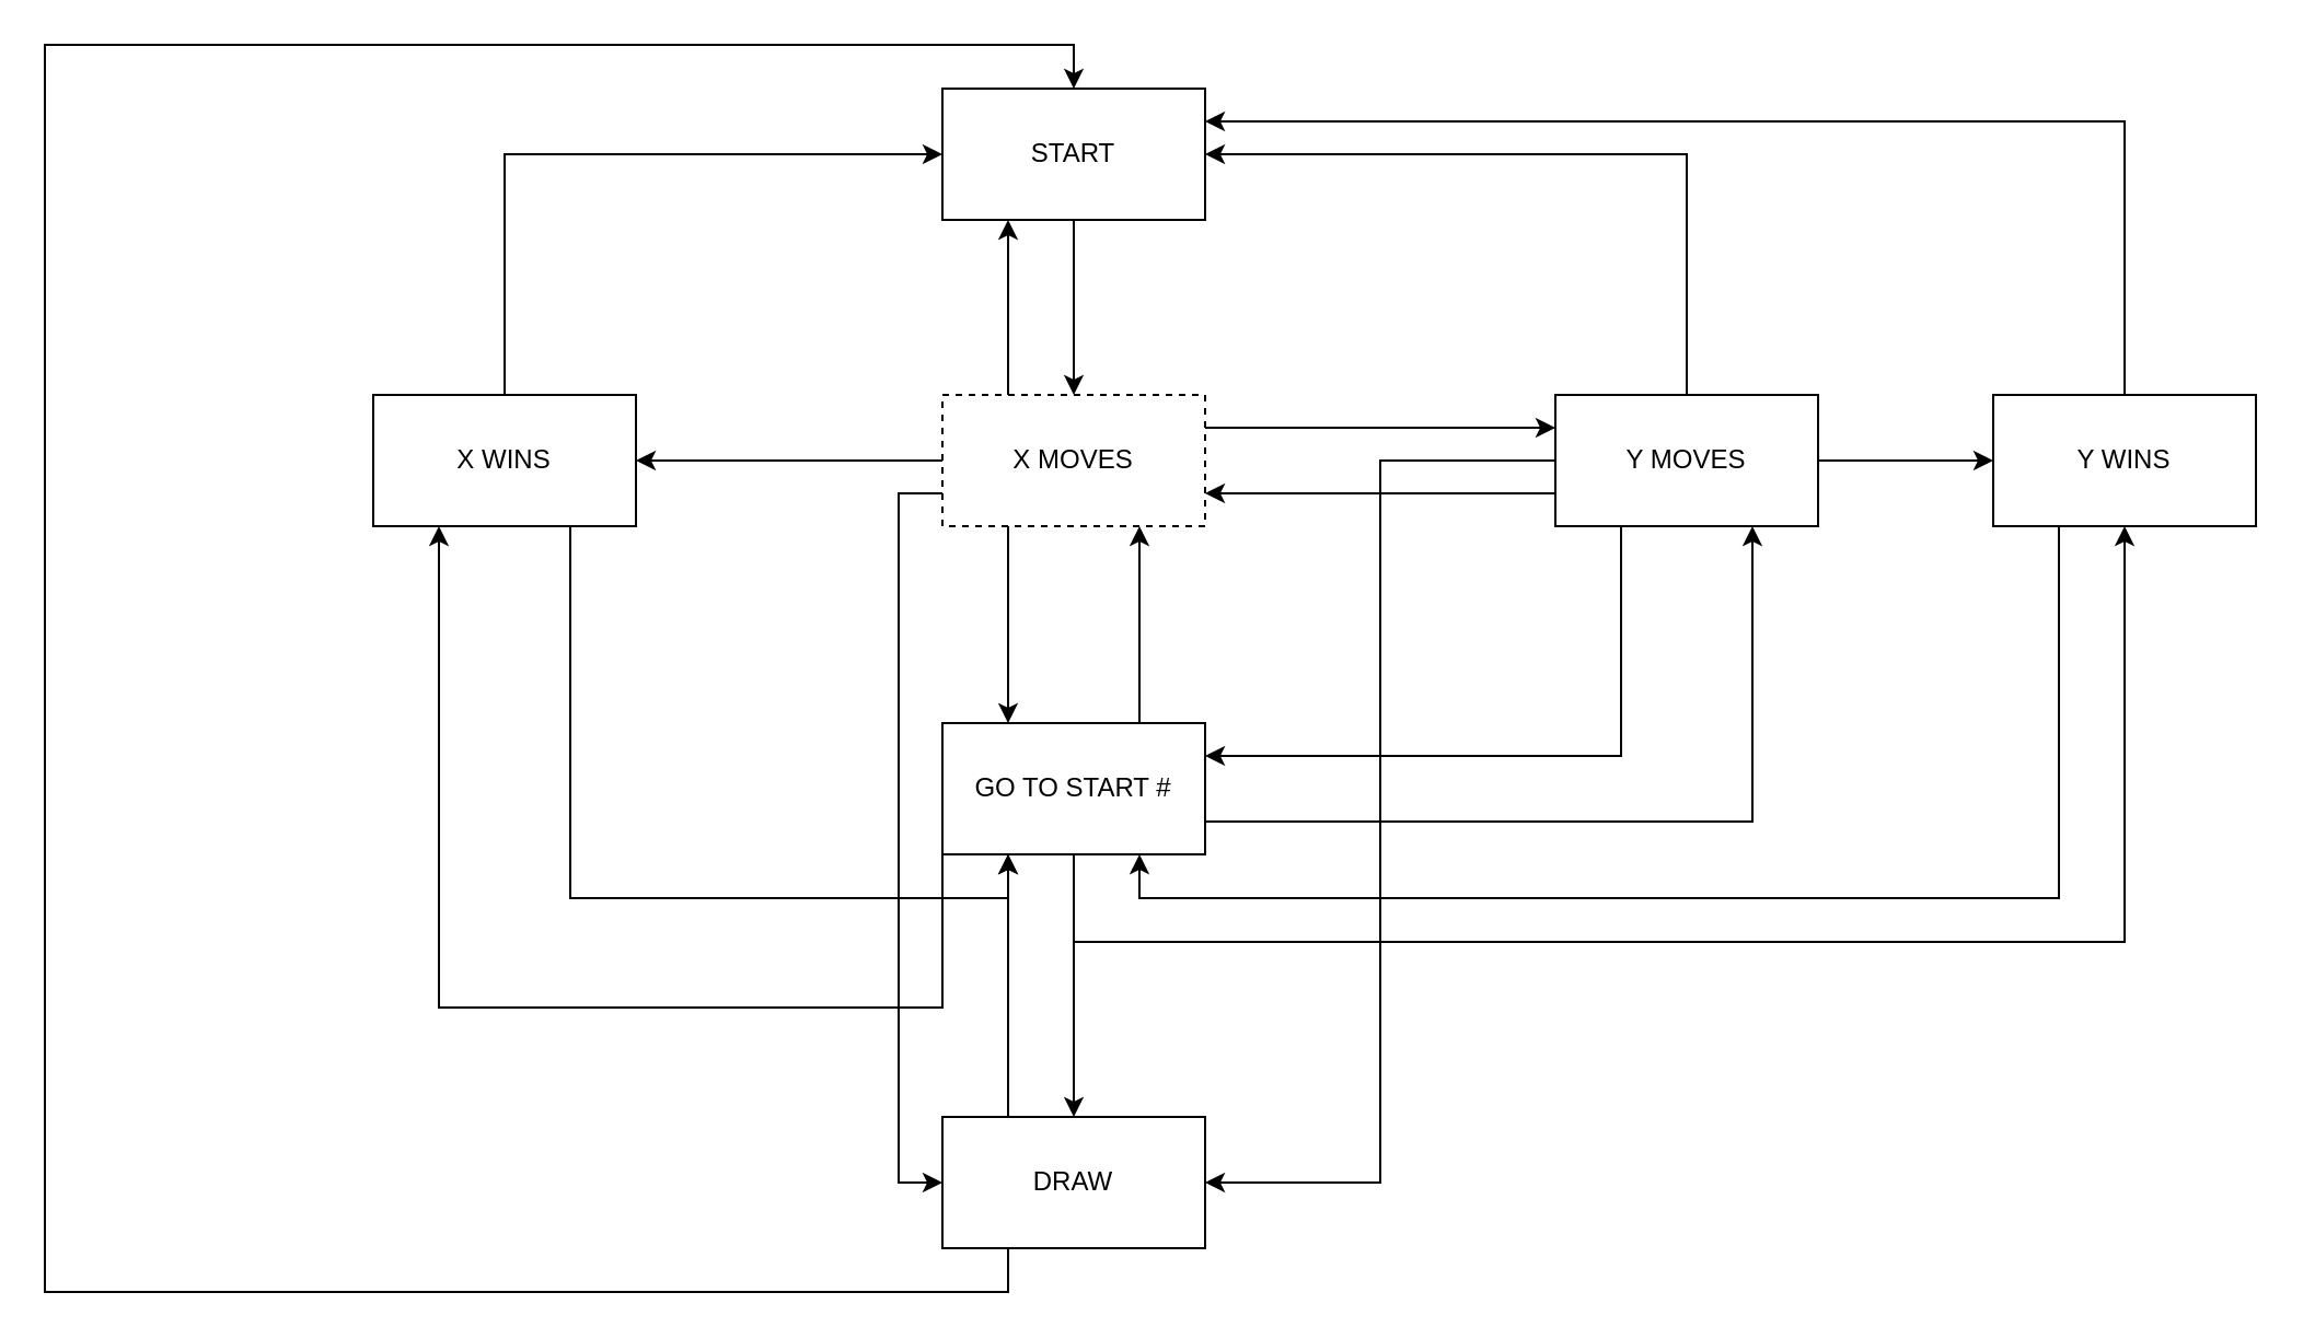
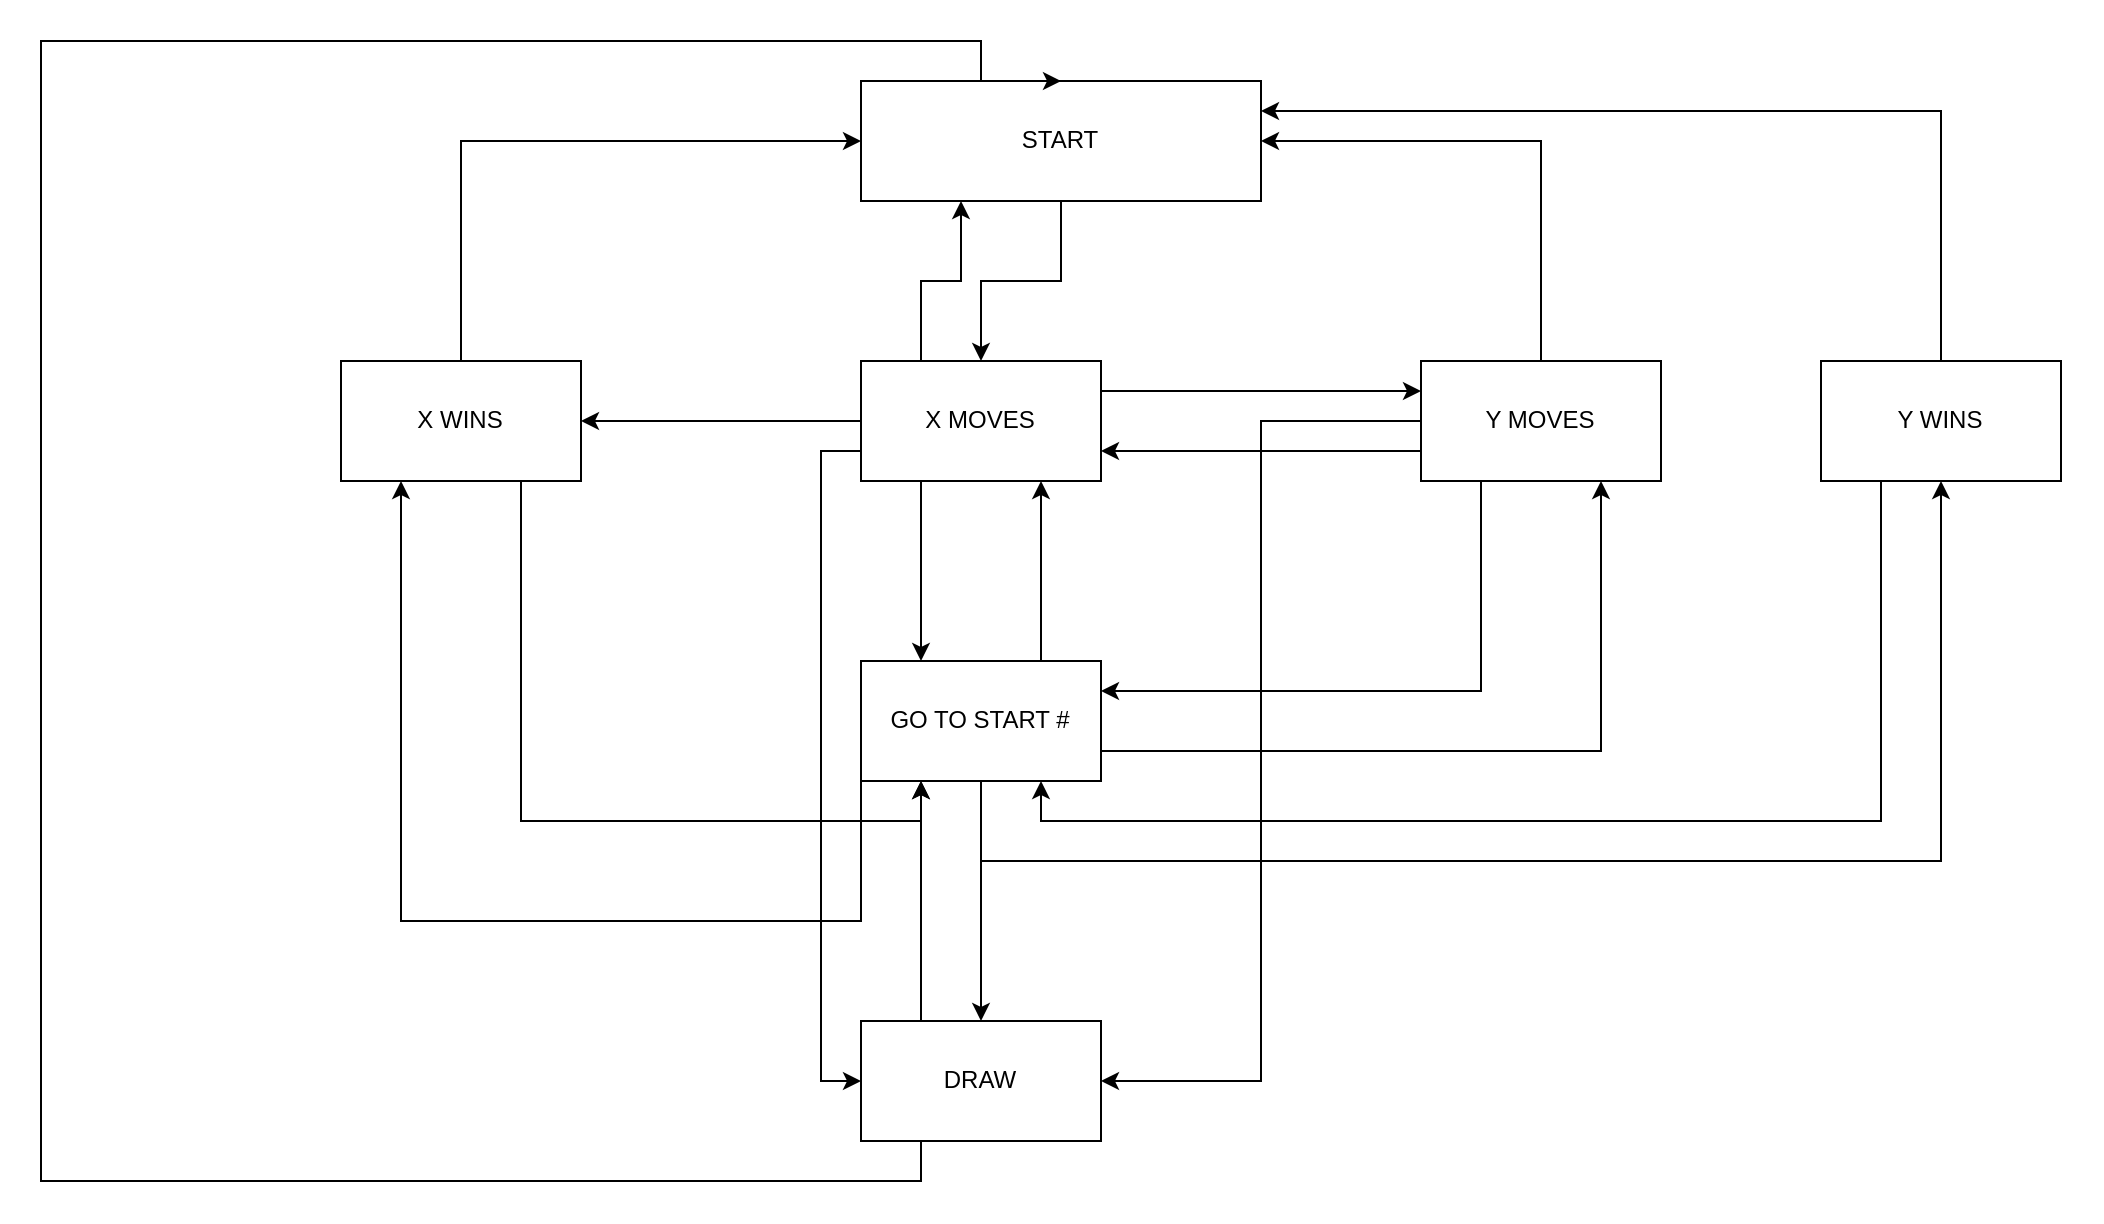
- <mxCell id="3" value="START" style="rounded=0;whiteSpace=wrap;html=1;" vertex="1" parent="1"><mxGeometry x="430" y="40" width="120" height="60" as="geometry" /></mxCell>
+ <mxCell id="3" value="START" style="rounded=0;whiteSpace=wrap;html=1;" vertex="1" parent="1"><mxGeometry x="430" y="40" width="200" height="60" as="geometry" /></mxCell>
- <mxCell id="9" value="X MOVES" style="rounded=0;whiteSpace=wrap;html=1;dashed=1;" vertex="1" parent="1"><mxGeometry x="430" y="180" width="120" height="60" as="geometry" /></mxCell>
+ <mxCell id="9" value="X MOVES" style="rounded=0;whiteSpace=wrap;html=1;" vertex="1" parent="1"><mxGeometry x="430" y="180" width="120" height="60" as="geometry" /></mxCell>
- <mxCell id="12" style="edgeStyle=orthogonalEdgeStyle;rounded=0;orthogonalLoop=1;jettySize=auto;html=1;exitX=1;exitY=0.5;exitDx=0;exitDy=0;entryX=0;entryY=0.5;entryDx=0;entryDy=0;" edge="1" parent="1" source="15" target="27"><mxGeometry relative="1" as="geometry" /></mxCell>
